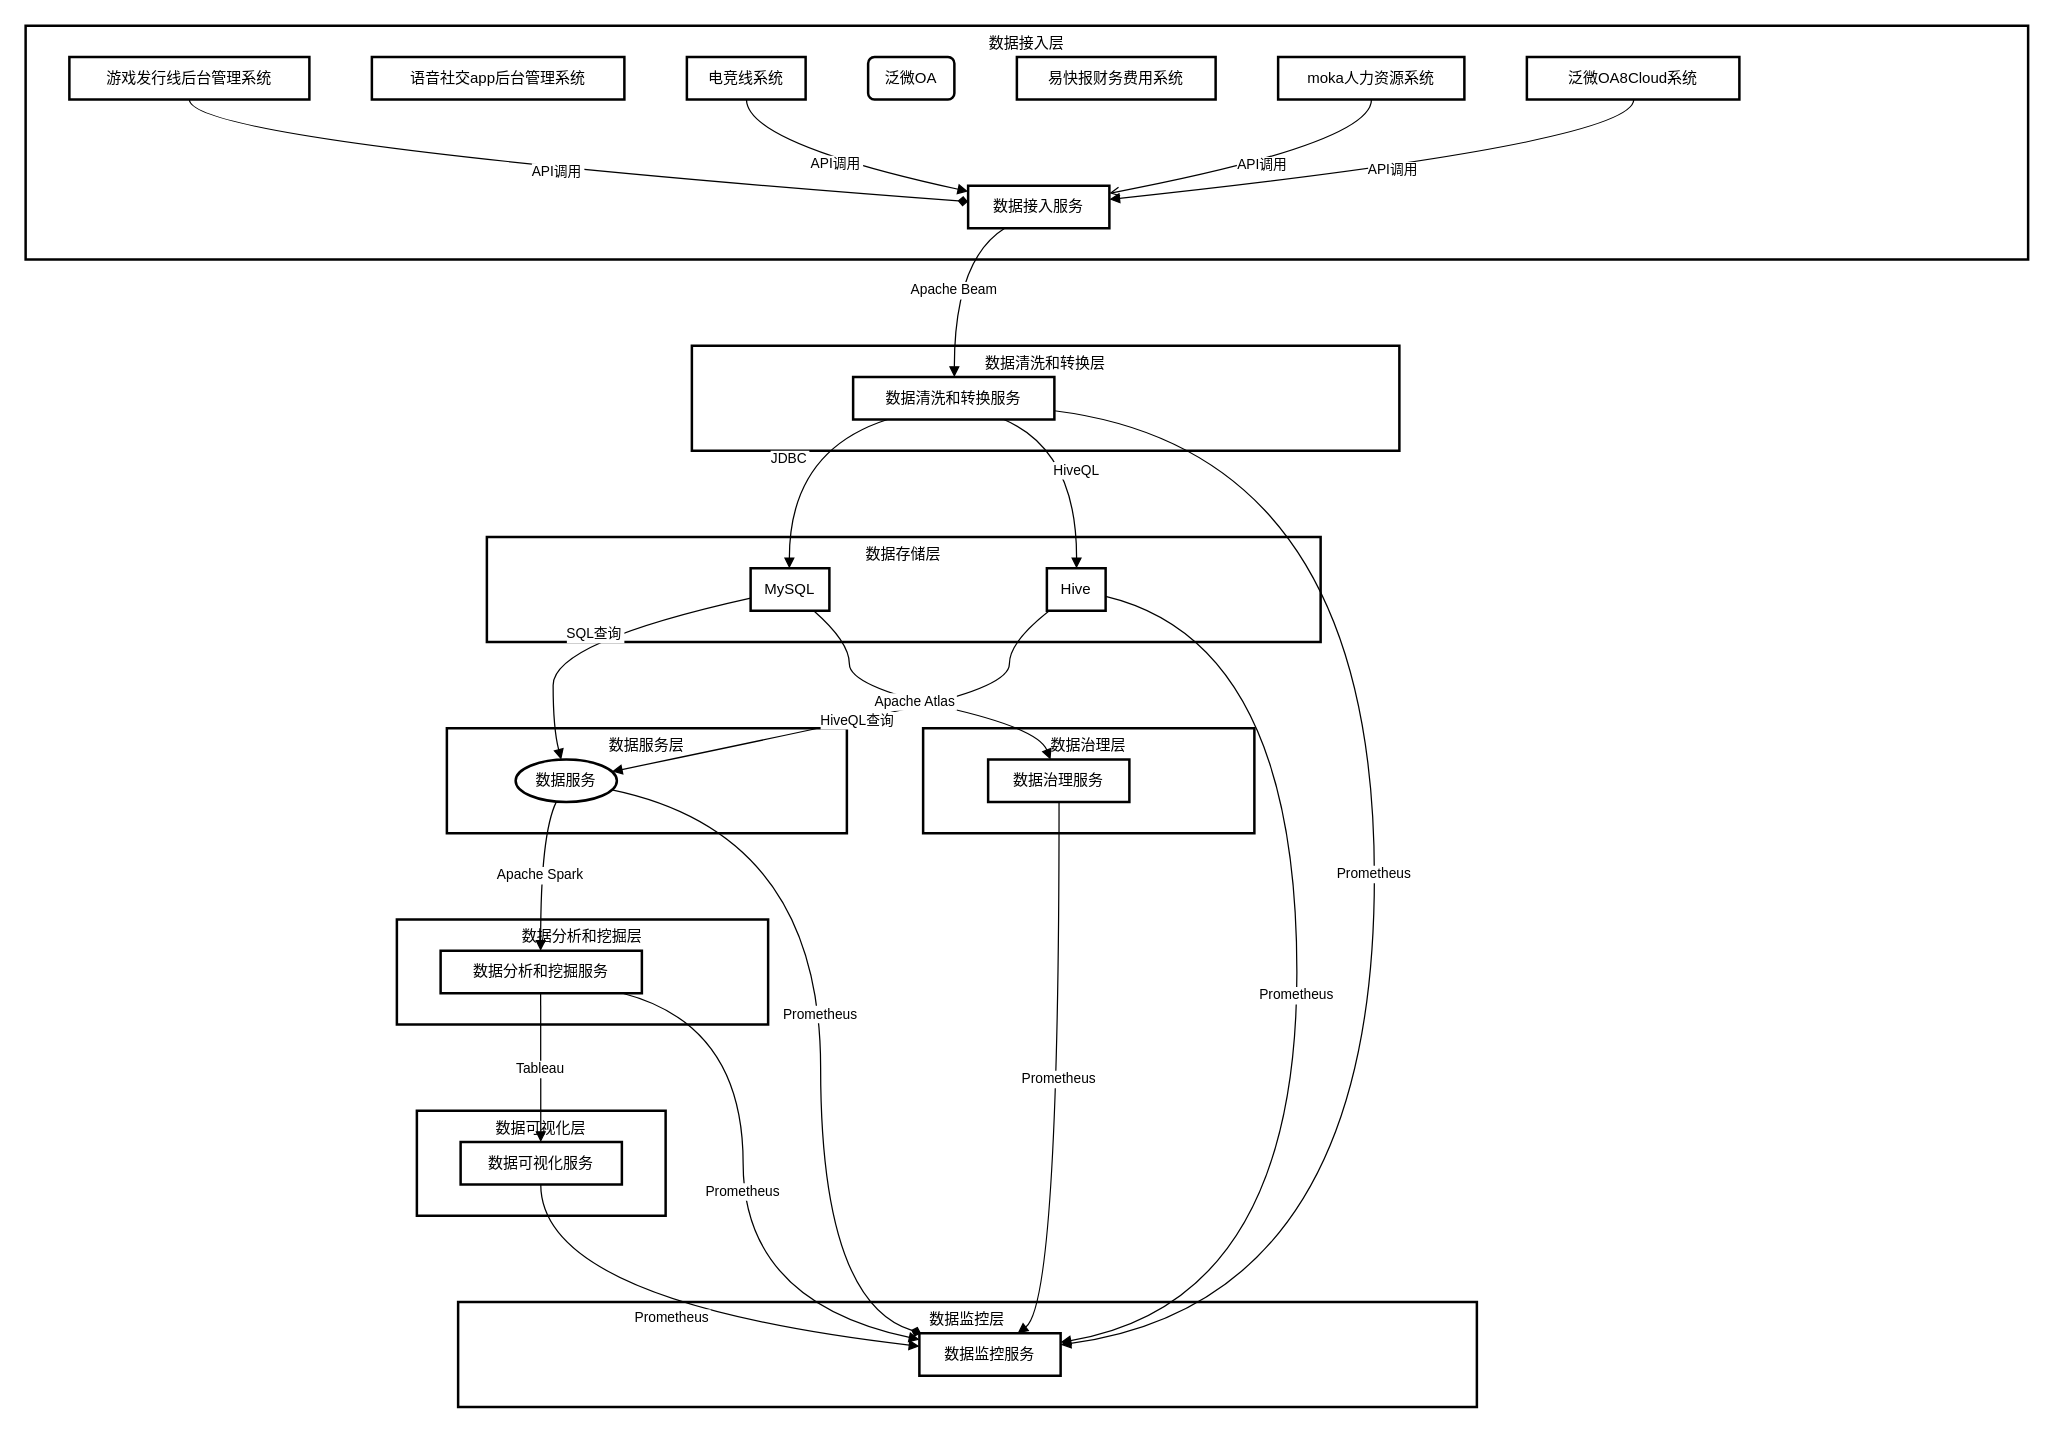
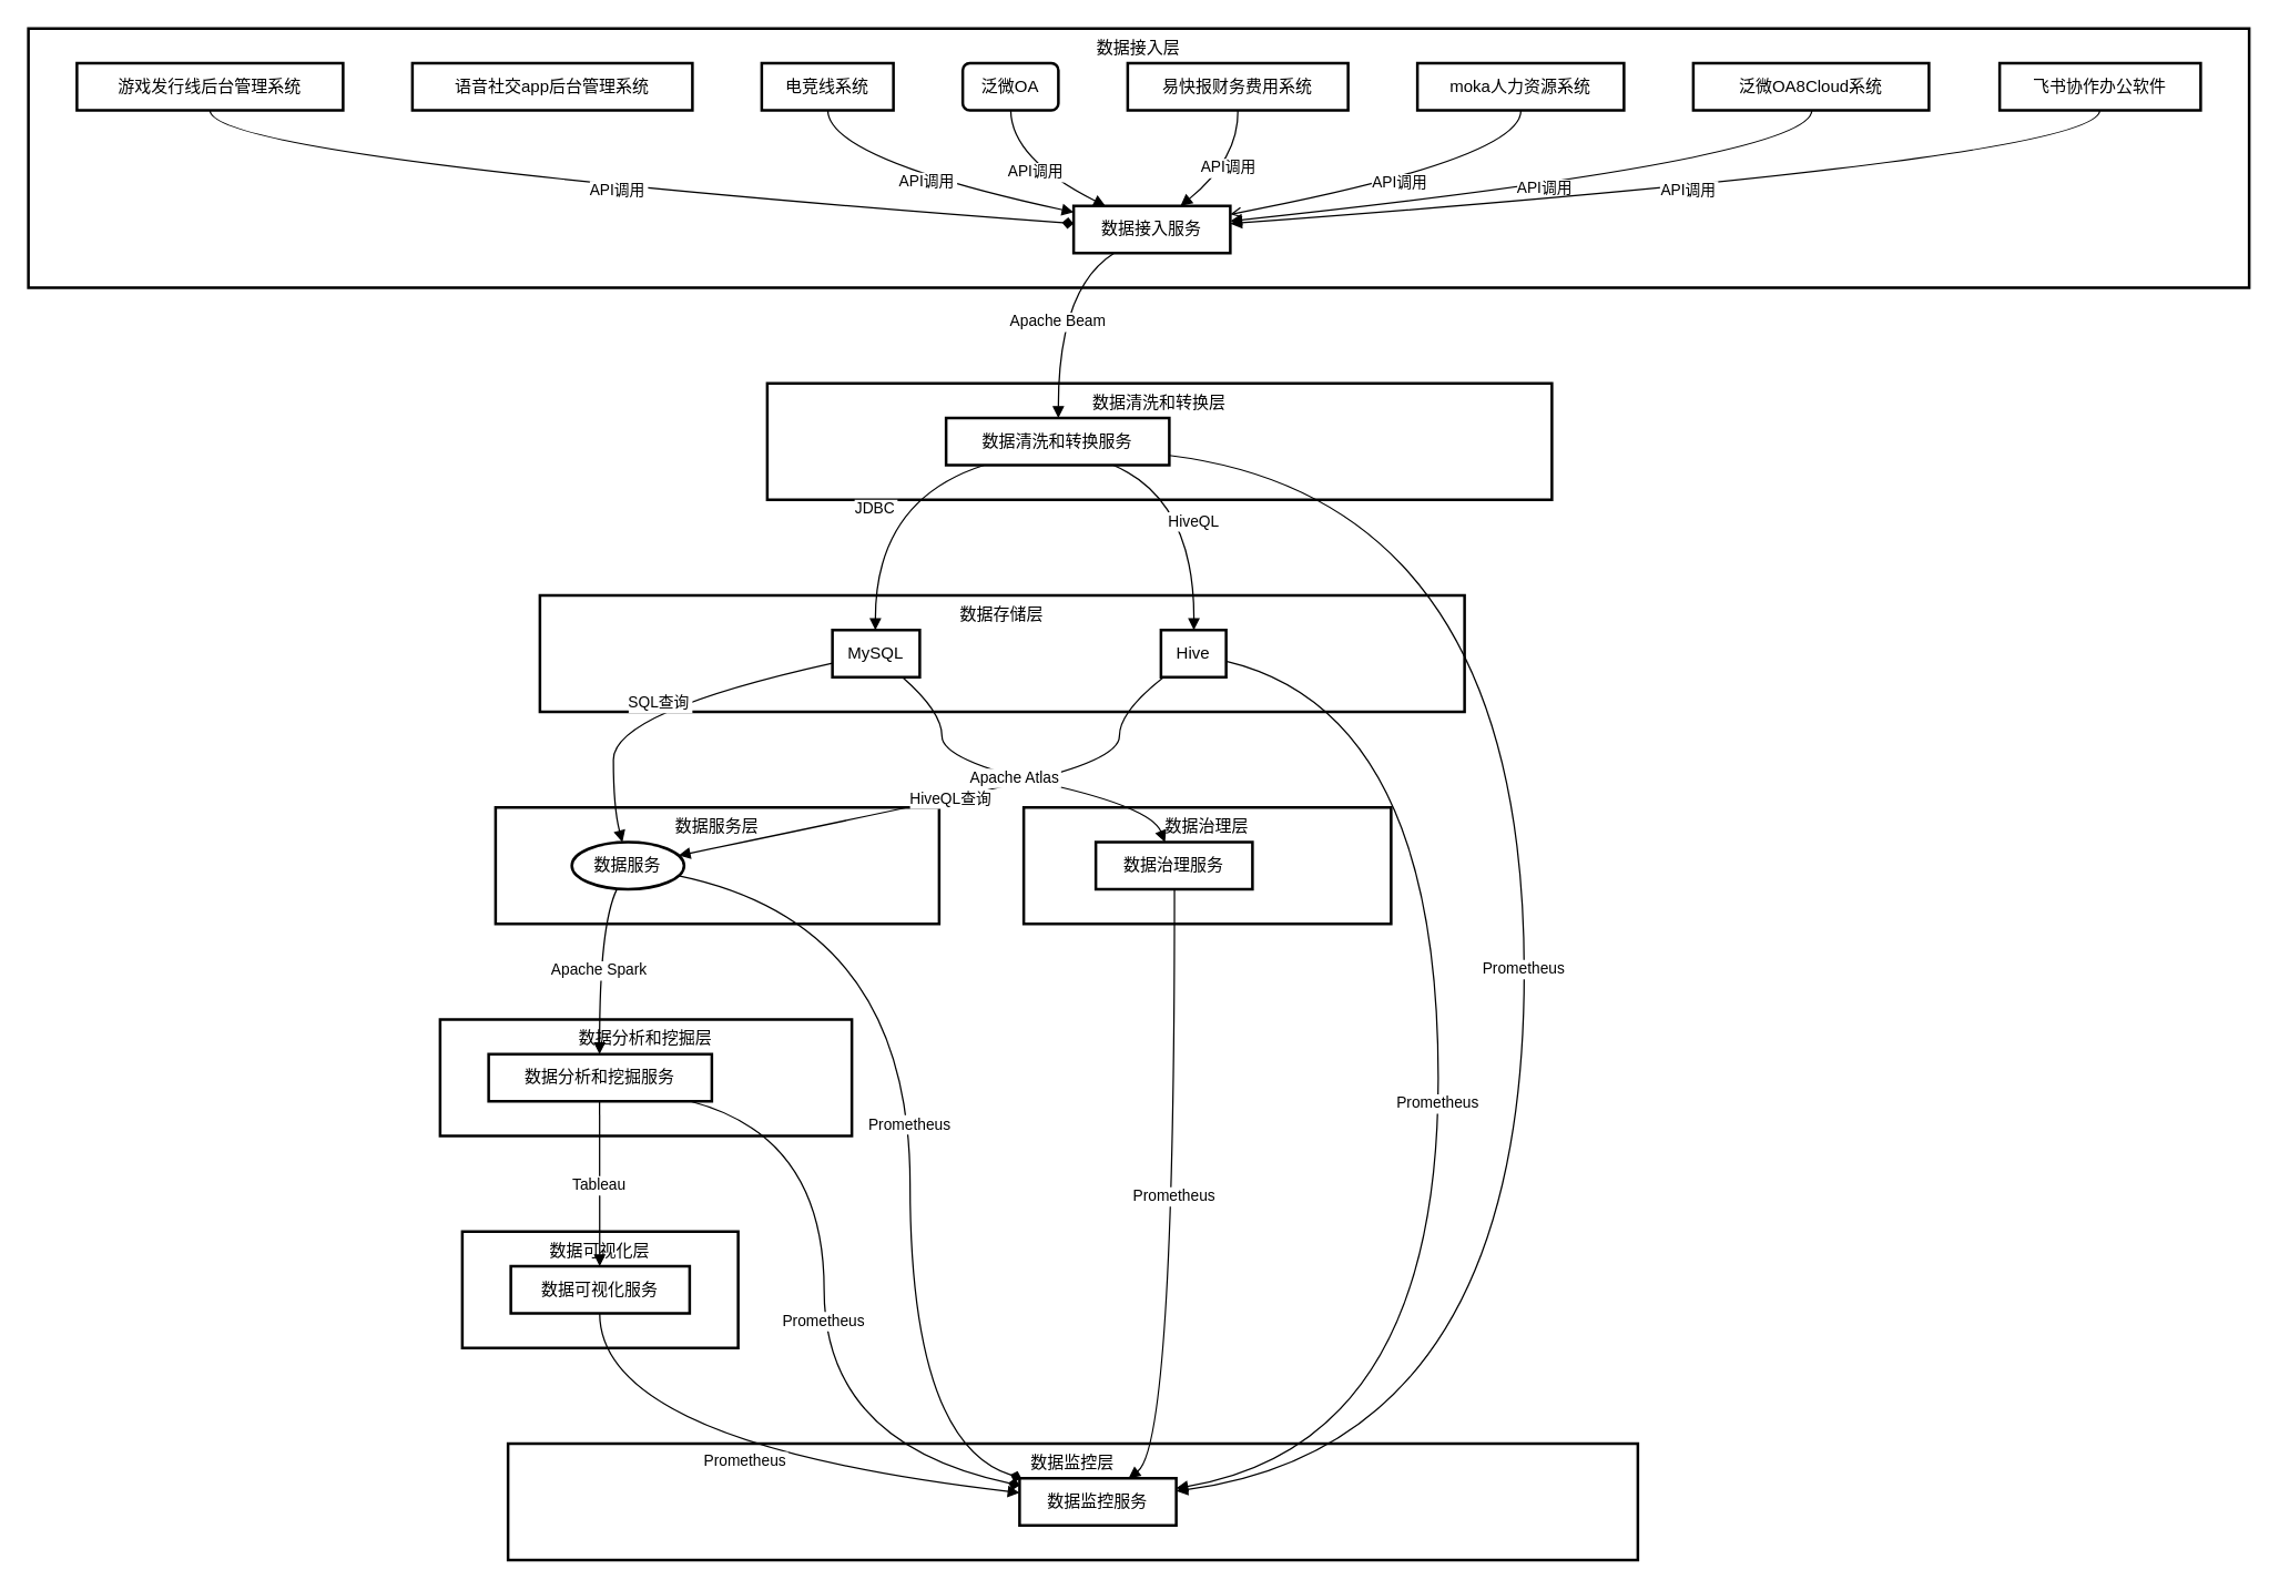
+ <mxCell id="26" value="飞书协作办公软件" style="whiteSpace=wrap;strokeWidth=2;" vertex="1" parent="1"><mxGeometry x="1442" y="45" width="145" height="34" as="geometry" /></mxCell>
+ <mxCell id="30" value="API调用" style="curved=1;startArrow=none;endArrow=block;exitX=0.5;exitY=1;entryX=0.682;entryY=0;rounded=0;" edge="1" parent="1" source="23" target="18"><mxGeometry relative="1" as="geometry"><Array as="points"><mxPoint x="893" y="114" /></Array></mxGeometry></mxCell>
+ <mxCell id="29" value="API调用" style="curved=1;startArrow=none;endArrow=block;exitX=0.502;exitY=1;entryX=0.203;entryY=0;rounded=0;" edge="1" parent="1" source="22" target="18"><mxGeometry relative="1" as="geometry"><Array as="points"><mxPoint x="729" y="114" /></Array></mxGeometry></mxCell>
+ <mxCell id="33" value="API调用" style="curved=1;startArrow=none;endArrow=block;exitX=0.498;exitY=1;entryX=1.001;entryY=0.375;rounded=0;" edge="1" parent="1" source="26" target="18"><mxGeometry relative="1" as="geometry"><Array as="points"><mxPoint x="1514" y="114" /></Array></mxGeometry></mxCell>
- <mxCell id="45" value="Prometheus" style="curved=1;startArrow=none;endArrow=block;exitX=0.904;exitY=1;entryX=-0.004;entryY=0.146;rounded=0;" edge="1" parent="1" source="9" target="3"><mxGeometry relative="1" as="geometry"><Array as="points"><mxPoint x="594" y="819" /><mxPoint x="594" y="1041" /></Array></mxGeometry></mxCell>
+ <mxCell id="45" value="Prometheus" style="curved=1;startArrow=none;endArrow=diamond;exitX=0.904;exitY=1;entryX=-0.004;entryY=0.146;rounded=0;" edge="1" parent="1" source="9" target="3"><mxGeometry relative="1" as="geometry"><Array as="points"><mxPoint x="594" y="819" /><mxPoint x="594" y="1041" /></Array></mxGeometry></mxCell>
